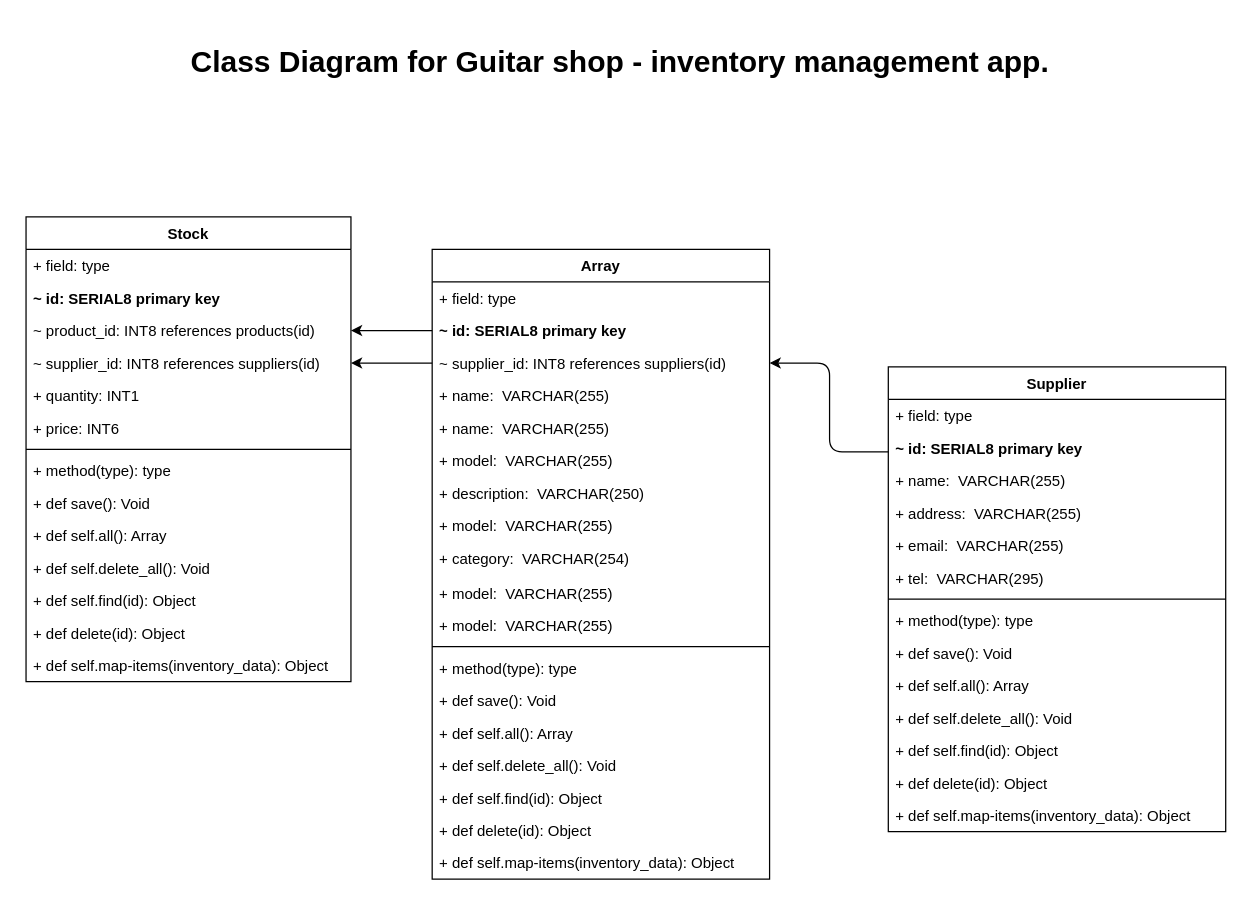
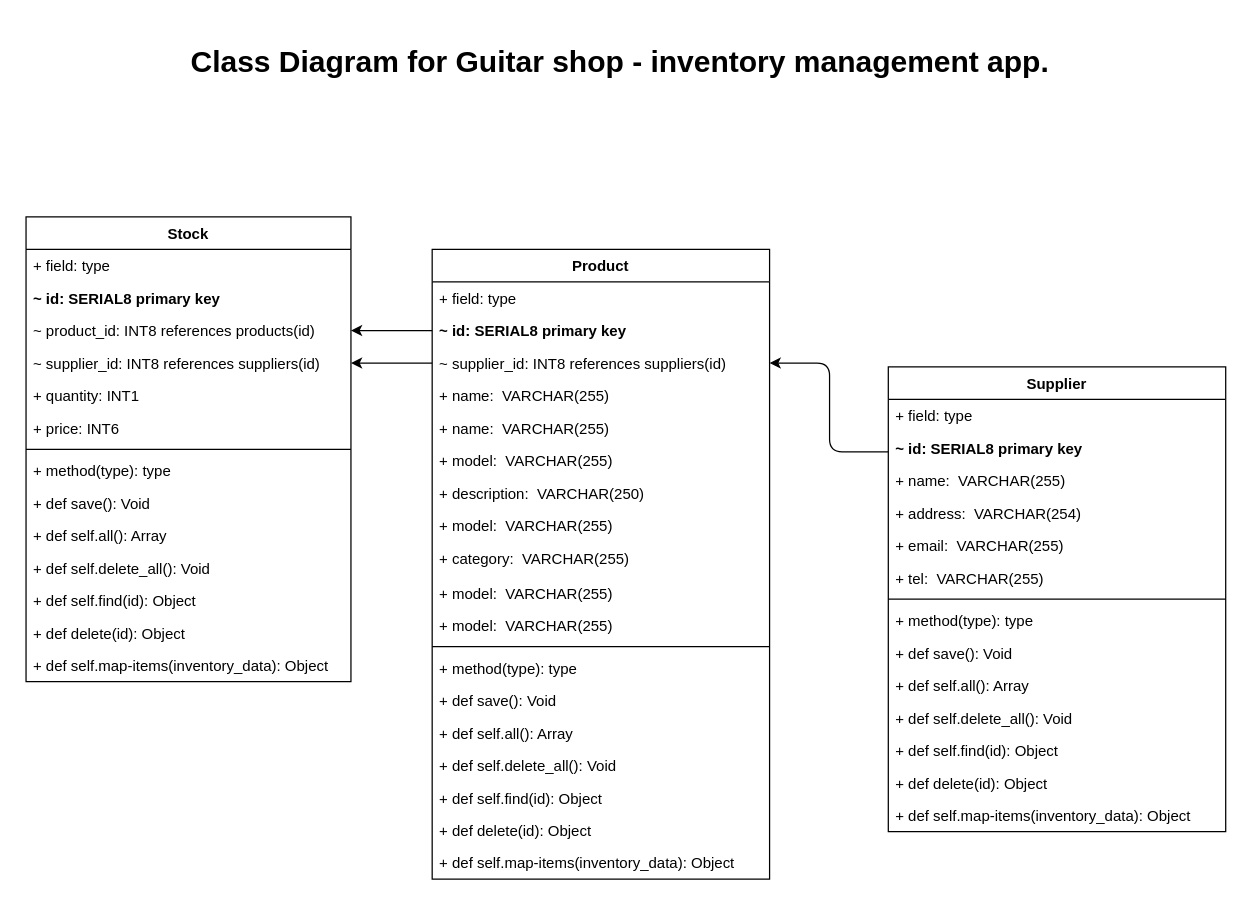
- <mxCell id="18" value="Array" style="swimlane;fontStyle=1;align=center;verticalAlign=top;childLayout=stackLayout;horizontal=1;startSize=26;horizontalStack=0;resizeParent=1;resizeParentMax=0;resizeLast=0;collapsible=1;marginBottom=0;" parent="1" vertex="1"><mxGeometry x="345" y="199" width="270" height="504" as="geometry" /></mxCell>
+ <mxCell id="18" value="Product" style="swimlane;fontStyle=1;align=center;verticalAlign=top;childLayout=stackLayout;horizontal=1;startSize=26;horizontalStack=0;resizeParent=1;resizeParentMax=0;resizeLast=0;collapsible=1;marginBottom=0;" parent="1" vertex="1"><mxGeometry x="345" y="199" width="270" height="504" as="geometry" /></mxCell>
- <mxCell id="43" value="+ address:  VARCHAR(255)" style="text;strokeColor=none;fillColor=none;align=left;verticalAlign=top;spacingLeft=4;spacingRight=4;overflow=hidden;rotatable=0;points=[[0,0.5],[1,0.5]];portConstraint=eastwest;" parent="39" vertex="1"><mxGeometry y="104" width="270" height="26" as="geometry" /></mxCell>
+ <mxCell id="43" value="+ address:  VARCHAR(254)" style="text;strokeColor=none;fillColor=none;align=left;verticalAlign=top;spacingLeft=4;spacingRight=4;overflow=hidden;rotatable=0;points=[[0,0.5],[1,0.5]];portConstraint=eastwest;" parent="39" vertex="1"><mxGeometry y="104" width="270" height="26" as="geometry" /></mxCell>
- <mxCell id="27" value="+ category:  VARCHAR(254)" style="text;strokeColor=none;fillColor=none;align=left;verticalAlign=top;spacingLeft=4;spacingRight=4;overflow=hidden;rotatable=0;points=[[0,0.5],[1,0.5]];portConstraint=eastwest;" parent="18" vertex="1"><mxGeometry y="234" width="270" height="28" as="geometry" /></mxCell>
+ <mxCell id="27" value="+ category:  VARCHAR(255)" style="text;strokeColor=none;fillColor=none;align=left;verticalAlign=top;spacingLeft=4;spacingRight=4;overflow=hidden;rotatable=0;points=[[0,0.5],[1,0.5]];portConstraint=eastwest;" parent="18" vertex="1"><mxGeometry y="234" width="270" height="28" as="geometry" /></mxCell>
- <mxCell id="45" value="+ tel:  VARCHAR(295)" style="text;strokeColor=none;fillColor=none;align=left;verticalAlign=top;spacingLeft=4;spacingRight=4;overflow=hidden;rotatable=0;points=[[0,0.5],[1,0.5]];portConstraint=eastwest;" parent="39" vertex="1"><mxGeometry y="156" width="270" height="26" as="geometry" /></mxCell>
+ <mxCell id="45" value="+ tel:  VARCHAR(255)" style="text;strokeColor=none;fillColor=none;align=left;verticalAlign=top;spacingLeft=4;spacingRight=4;overflow=hidden;rotatable=0;points=[[0,0.5],[1,0.5]];portConstraint=eastwest;" parent="39" vertex="1"><mxGeometry y="156" width="270" height="26" as="geometry" /></mxCell>
